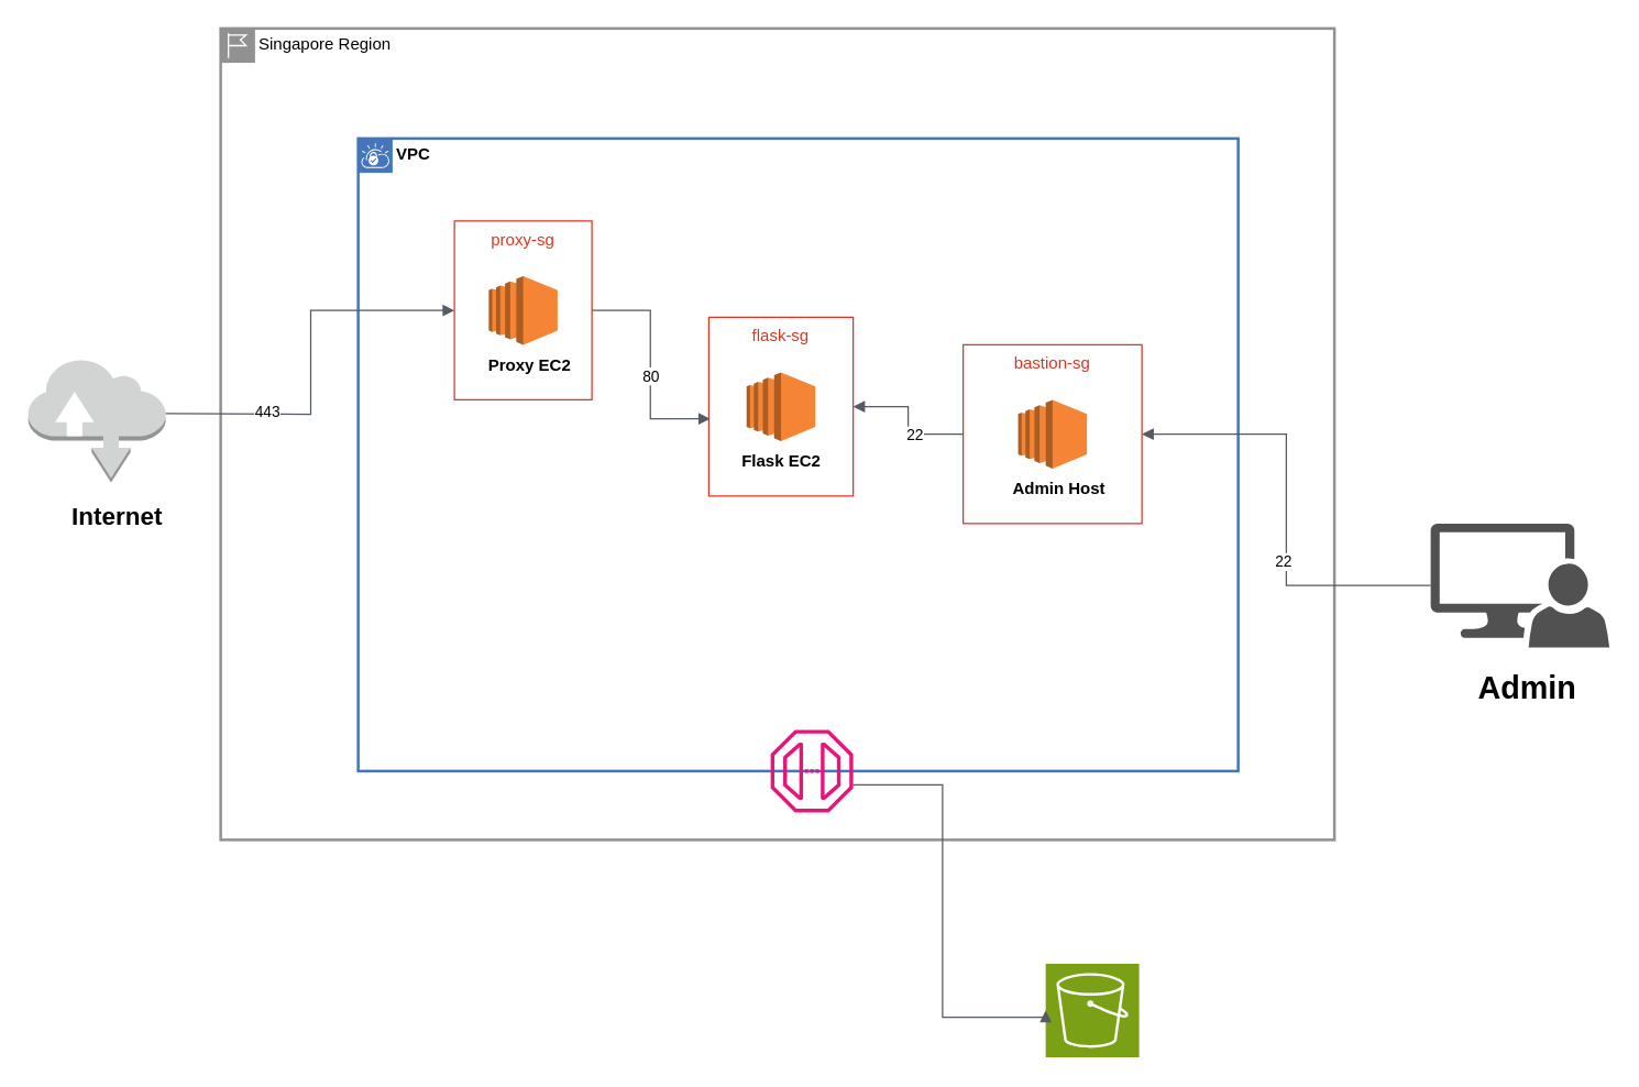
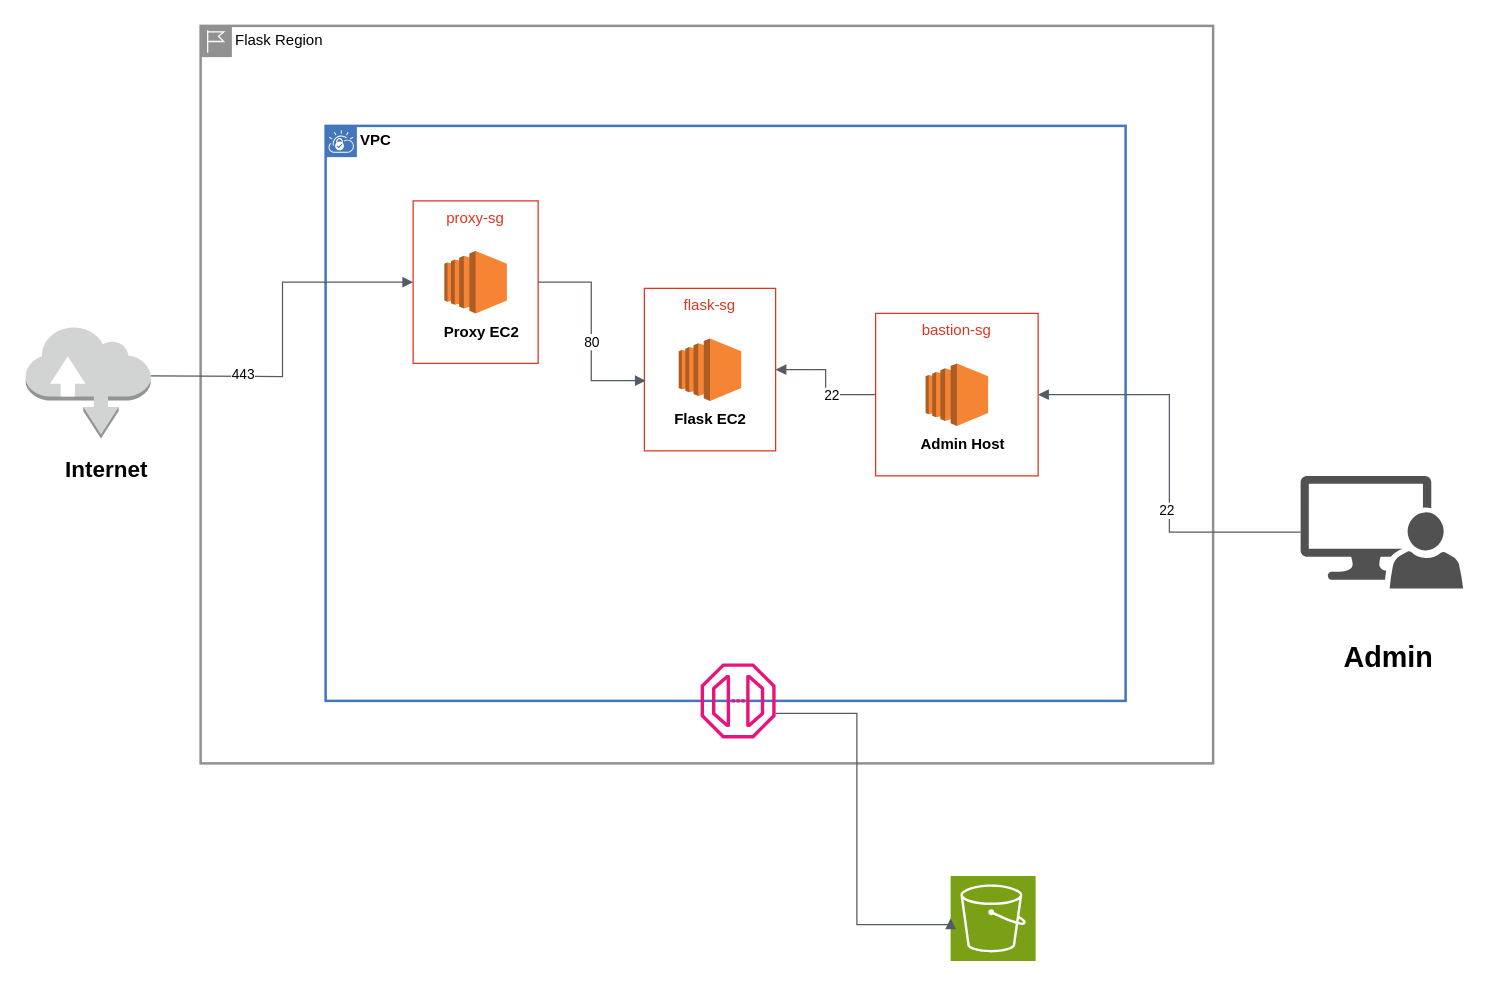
- <mxCell id="2" value="Singapore Region" style="shape=mxgraph.ibm.box;prType=region;fontStyle=0;verticalAlign=top;align=left;spacingLeft=32;spacingTop=4;fillColor=none;rounded=0;whiteSpace=wrap;html=1;strokeColor=#919191;strokeWidth=2;dashed=0;container=1;spacing=-4;collapsible=0;expand=0;recursiveResize=0;" vertex="1" parent="1"><mxGeometry x="160" y="20" width="810" height="590" as="geometry" /></mxCell>
+ <mxCell id="2" value="Flask Region" style="shape=mxgraph.ibm.box;prType=region;fontStyle=0;verticalAlign=top;align=left;spacingLeft=32;spacingTop=4;fillColor=none;rounded=0;whiteSpace=wrap;html=1;strokeColor=#919191;strokeWidth=2;dashed=0;container=1;spacing=-4;collapsible=0;expand=0;recursiveResize=0;" vertex="1" parent="1"><mxGeometry x="160" y="20" width="810" height="590" as="geometry" /></mxCell>
- <mxCell id="26" value="&lt;b&gt;&lt;font style=&quot;font-size: 23px;&quot;&gt;Admin&lt;/font&gt;&lt;/b&gt;" style="text;html=1;align=center;verticalAlign=middle;resizable=0;points=[];autosize=1;strokeColor=none;fillColor=none;" vertex="1" parent="1"><mxGeometry x="1060" y="480" width="100" height="40" as="geometry" /></mxCell>
+ <mxCell id="26" value="&lt;b&gt;&lt;font style=&quot;font-size: 23px;&quot;&gt;Admin&lt;/font&gt;&lt;/b&gt;" style="text;html=1;align=center;verticalAlign=middle;resizable=0;points=[];autosize=1;strokeColor=none;fillColor=none;" vertex="1" parent="1"><mxGeometry x="1060" y="505" width="100" height="40" as="geometry" /></mxCell>
